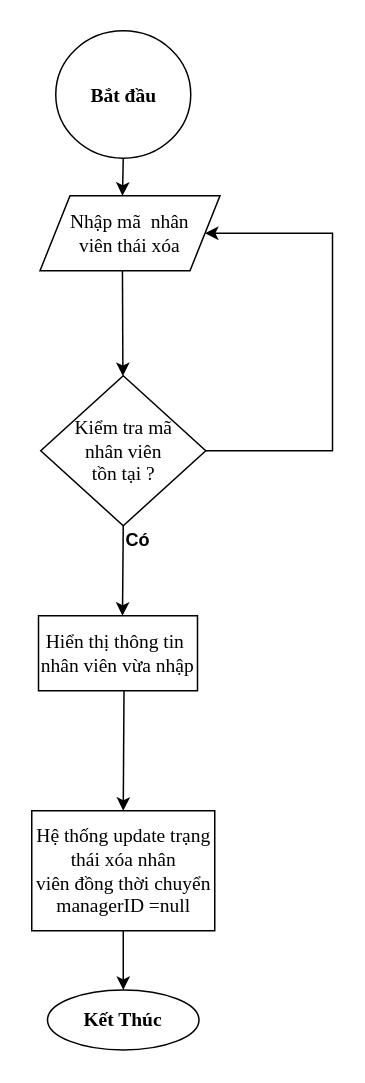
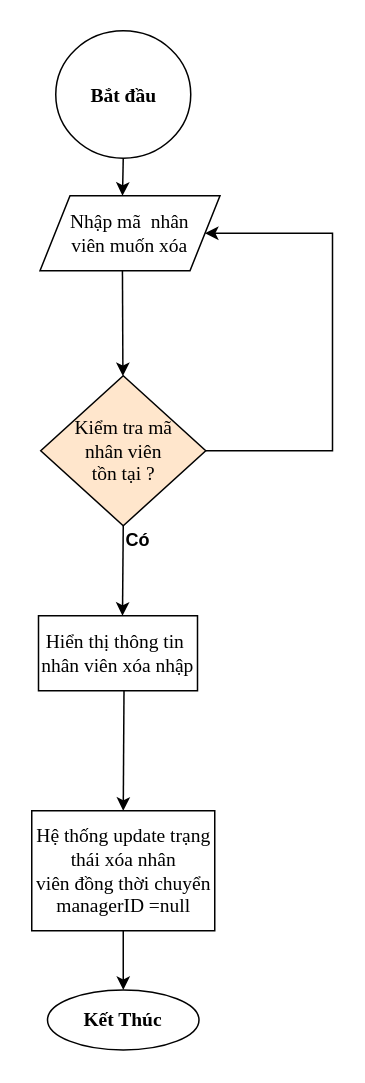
- <mxCell id="5" value="&lt;font style=&quot;font-size: 13px;&quot;&gt;Nhập mã&amp;nbsp; nhân &lt;br&gt;viên thái xóa&lt;br&gt;&lt;/font&gt;" style="shape=parallelogram;perimeter=parallelogramPerimeter;whiteSpace=wrap;html=1;fixedSize=1;fontSize=13;fontFamily=Times New Roman;fontStyle=0" vertex="1" parent="1"><mxGeometry x="26" y="130" width="120" height="50" as="geometry" /></mxCell>
+ <mxCell id="5" value="&lt;font style=&quot;font-size: 13px;&quot;&gt;Nhập mã&amp;nbsp; nhân &lt;br&gt;viên muốn xóa&lt;br&gt;&lt;/font&gt;" style="shape=parallelogram;perimeter=parallelogramPerimeter;whiteSpace=wrap;html=1;fixedSize=1;fontSize=13;fontFamily=Times New Roman;fontStyle=0" vertex="1" parent="1"><mxGeometry x="26" y="130" width="120" height="50" as="geometry" /></mxCell>
- <mxCell id="8" value="Kiểm tra mã&lt;br&gt;nhân viên &lt;br&gt;tồn tại ?" style="rhombus;whiteSpace=wrap;html=1;fontSize=13;fontFamily=Times New Roman;fontStyle=0" vertex="1" parent="1"><mxGeometry x="26.5" y="250" width="110" height="100" as="geometry" /></mxCell>
+ <mxCell id="8" value="Kiểm tra mã&lt;br&gt;nhân viên &lt;br&gt;tồn tại ?" style="rhombus;whiteSpace=wrap;html=1;fontSize=13;fontFamily=Times New Roman;fontStyle=0;fillColor=#ffe6cc;" vertex="1" parent="1"><mxGeometry x="26.5" y="250" width="110" height="100" as="geometry" /></mxCell>
- <mxCell id="10" value="Hiển thị thông tin&amp;nbsp;&lt;br&gt;nhân viên vừa nhập" style="rounded=0;whiteSpace=wrap;html=1;fontSize=13;fontFamily=Times New Roman;fontStyle=0" vertex="1" parent="1"><mxGeometry x="25" y="410" width="106" height="50" as="geometry" /></mxCell>
+ <mxCell id="10" value="Hiển thị thông tin&amp;nbsp;&lt;br&gt;nhân viên xóa nhập" style="rounded=0;whiteSpace=wrap;html=1;fontSize=13;fontFamily=Times New Roman;fontStyle=0" vertex="1" parent="1"><mxGeometry x="25" y="410" width="106" height="50" as="geometry" /></mxCell>
